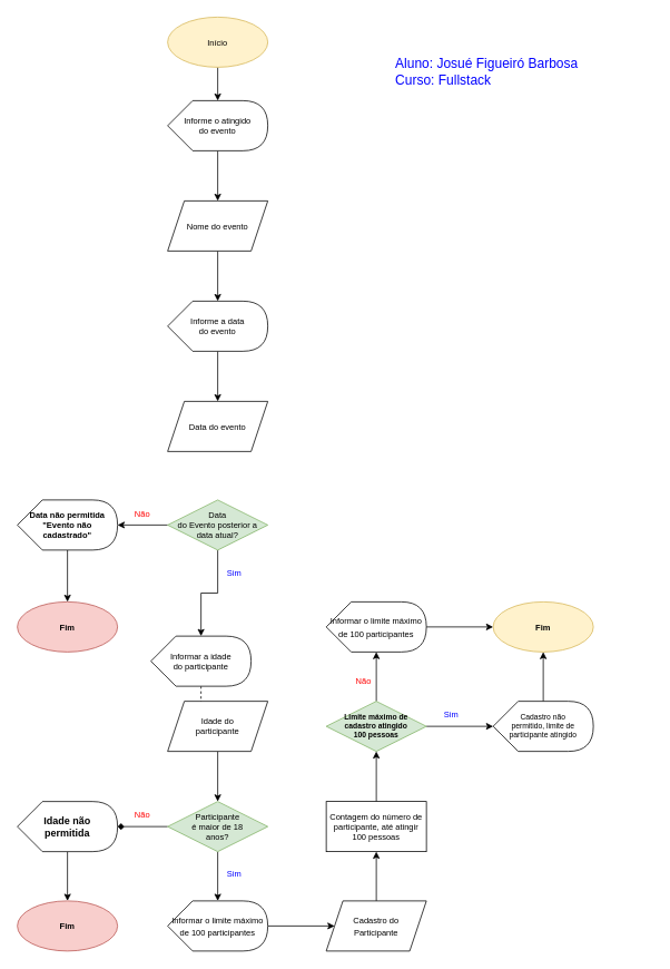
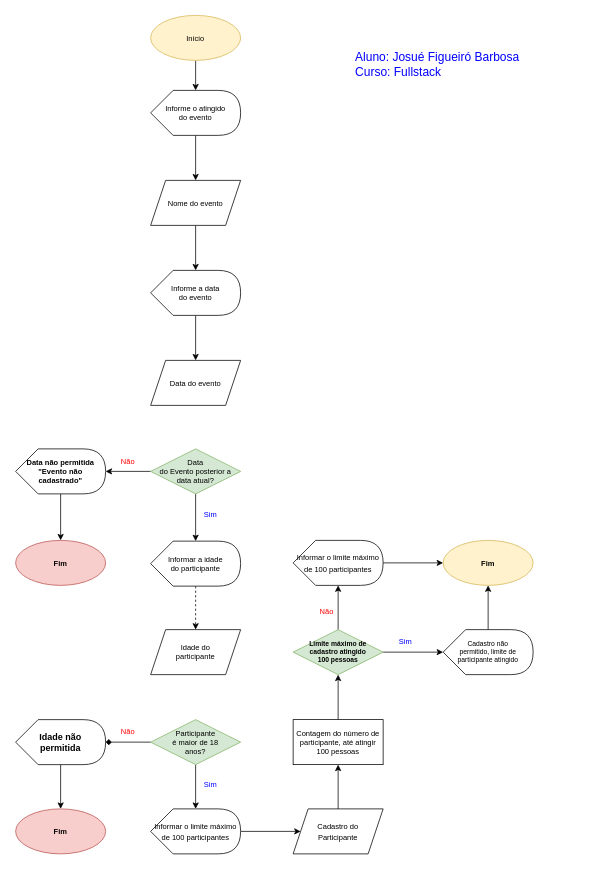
- <mxCell id="15" value="&lt;div style=&quot;font-size: 10px&quot;&gt;&lt;font style=&quot;font-size: 10px&quot;&gt;Informar a idade &lt;br&gt;&lt;/font&gt;&lt;/div&gt;&lt;div style=&quot;font-size: 10px&quot;&gt;&lt;font style=&quot;font-size: 10px&quot;&gt;do participante&lt;/font&gt;&lt;/div&gt;" style="shape=display;whiteSpace=wrap;html=1;" vertex="1" parent="1"><mxGeometry x="180" y="761" width="120" height="60" as="geometry" /></mxCell>
+ <mxCell id="15" value="&lt;div style=&quot;font-size: 10px&quot;&gt;&lt;font style=&quot;font-size: 10px&quot;&gt;Informar a idade &lt;br&gt;&lt;/font&gt;&lt;/div&gt;&lt;div style=&quot;font-size: 10px&quot;&gt;&lt;font style=&quot;font-size: 10px&quot;&gt;do participante&lt;/font&gt;&lt;/div&gt;" style="shape=display;whiteSpace=wrap;html=1;" vertex="1" parent="1"><mxGeometry x="200" y="721" width="120" height="60" as="geometry" /></mxCell>
- <mxCell id="16" value="" style="edgeStyle=orthogonalEdgeStyle;rounded=0;orthogonalLoop=1;jettySize=auto;html=1;fontSize=10;" edge="1" parent="1" source="17" target="20"><mxGeometry relative="1" as="geometry" /></mxCell>
